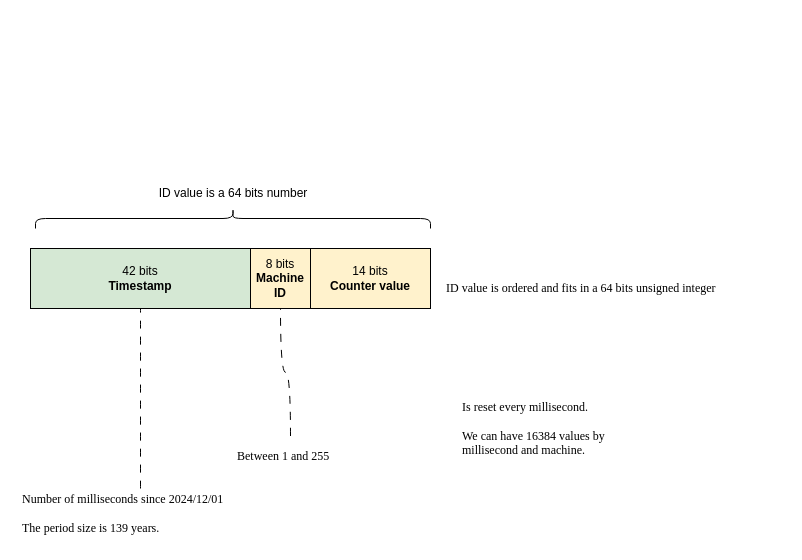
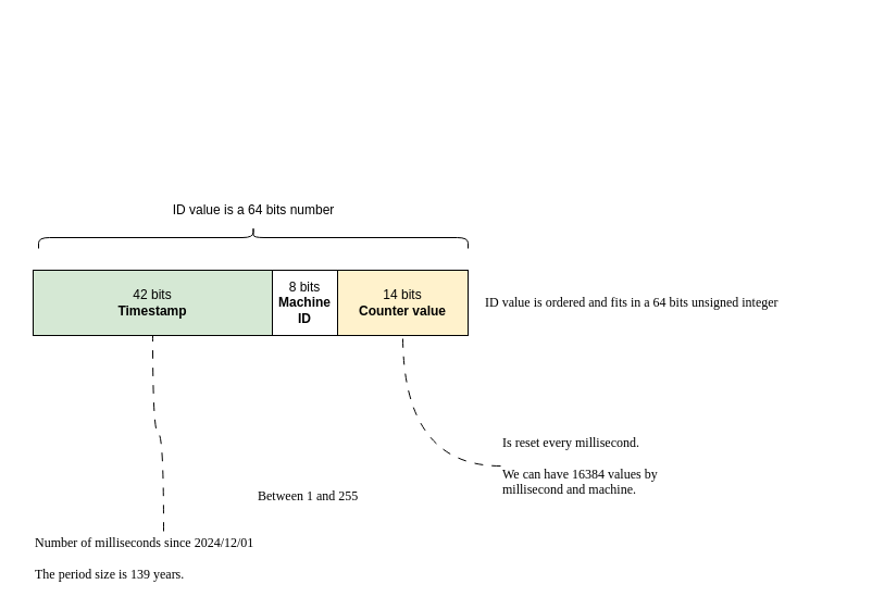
- <mxCell id="6" value="8 bits&lt;div&gt;&lt;b&gt;Machine ID&lt;/b&gt;&lt;/div&gt;" style="rounded=0;whiteSpace=wrap;html=1;fillColor=#fff2cc;" vertex="1" parent="4"><mxGeometry x="220" width="60" height="60" as="geometry" /></mxCell>
+ <mxCell id="6" value="8 bits&lt;div&gt;&lt;b&gt;Machine ID&lt;/b&gt;&lt;/div&gt;" style="rounded=0;whiteSpace=wrap;html=1;" vertex="1" parent="4"><mxGeometry x="220" width="60" height="60" as="geometry" /></mxCell>
- <mxCell id="8" value="ID value is ordered and fits in a 64 bits unsigned integer&amp;nbsp;" style="text;html=1;align=left;verticalAlign=middle;whiteSpace=wrap;rounded=0;fontFamily=Comic Sans MS;" vertex="1" parent="1"><mxGeometry x="444" y="268" width="336" height="40" as="geometry" /></mxCell>
+ <mxCell id="8" value="ID value is ordered and fits in a 64 bits unsigned integer&amp;nbsp;" style="text;html=1;align=left;verticalAlign=middle;whiteSpace=wrap;rounded=0;fontFamily=Comic Sans MS;" vertex="1" parent="1"><mxGeometry x="444" y="258" width="336" height="40" as="geometry" /></mxCell>
- <mxCell id="12" style="edgeStyle=orthogonalEdgeStyle;rounded=0;orthogonalLoop=1;jettySize=auto;html=1;curved=1;dashed=1;dashPattern=8 8;endArrow=none;endFill=0;" edge="1" parent="1" source="11" target="6"><mxGeometry relative="1" as="geometry"><mxPoint x="470" y="418" as="sourcePoint" /><mxPoint x="380" y="318" as="targetPoint" /></mxGeometry></mxCell>
+ <mxCell id="9" style="edgeStyle=orthogonalEdgeStyle;rounded=0;orthogonalLoop=1;jettySize=auto;html=1;entryX=0.5;entryY=1;entryDx=0;entryDy=0;curved=1;dashed=1;dashPattern=8 8;endArrow=none;endFill=0;" edge="1" parent="1" source="10" target="7"><mxGeometry relative="1" as="geometry" /></mxCell>
- <mxCell id="13" value="Number of milliseconds since 2024/12/01&lt;div&gt;&lt;br&gt;&lt;/div&gt;&lt;div&gt;The period size is 139 years.&lt;/div&gt;" style="text;html=1;align=left;verticalAlign=middle;whiteSpace=wrap;rounded=0;fontFamily=Comic Sans MS;" vertex="1" parent="1"><mxGeometry x="20" y="488" width="240" height="50" as="geometry" /></mxCell>
+ <mxCell id="13" value="Number of milliseconds since 2024/12/01&lt;div&gt;&lt;br&gt;&lt;/div&gt;&lt;div&gt;The period size is 139 years.&lt;/div&gt;" style="text;html=1;align=left;verticalAlign=middle;whiteSpace=wrap;rounded=0;fontFamily=Comic Sans MS;" vertex="1" parent="1"><mxGeometry x="30" y="488" width="240" height="50" as="geometry" /></mxCell>
